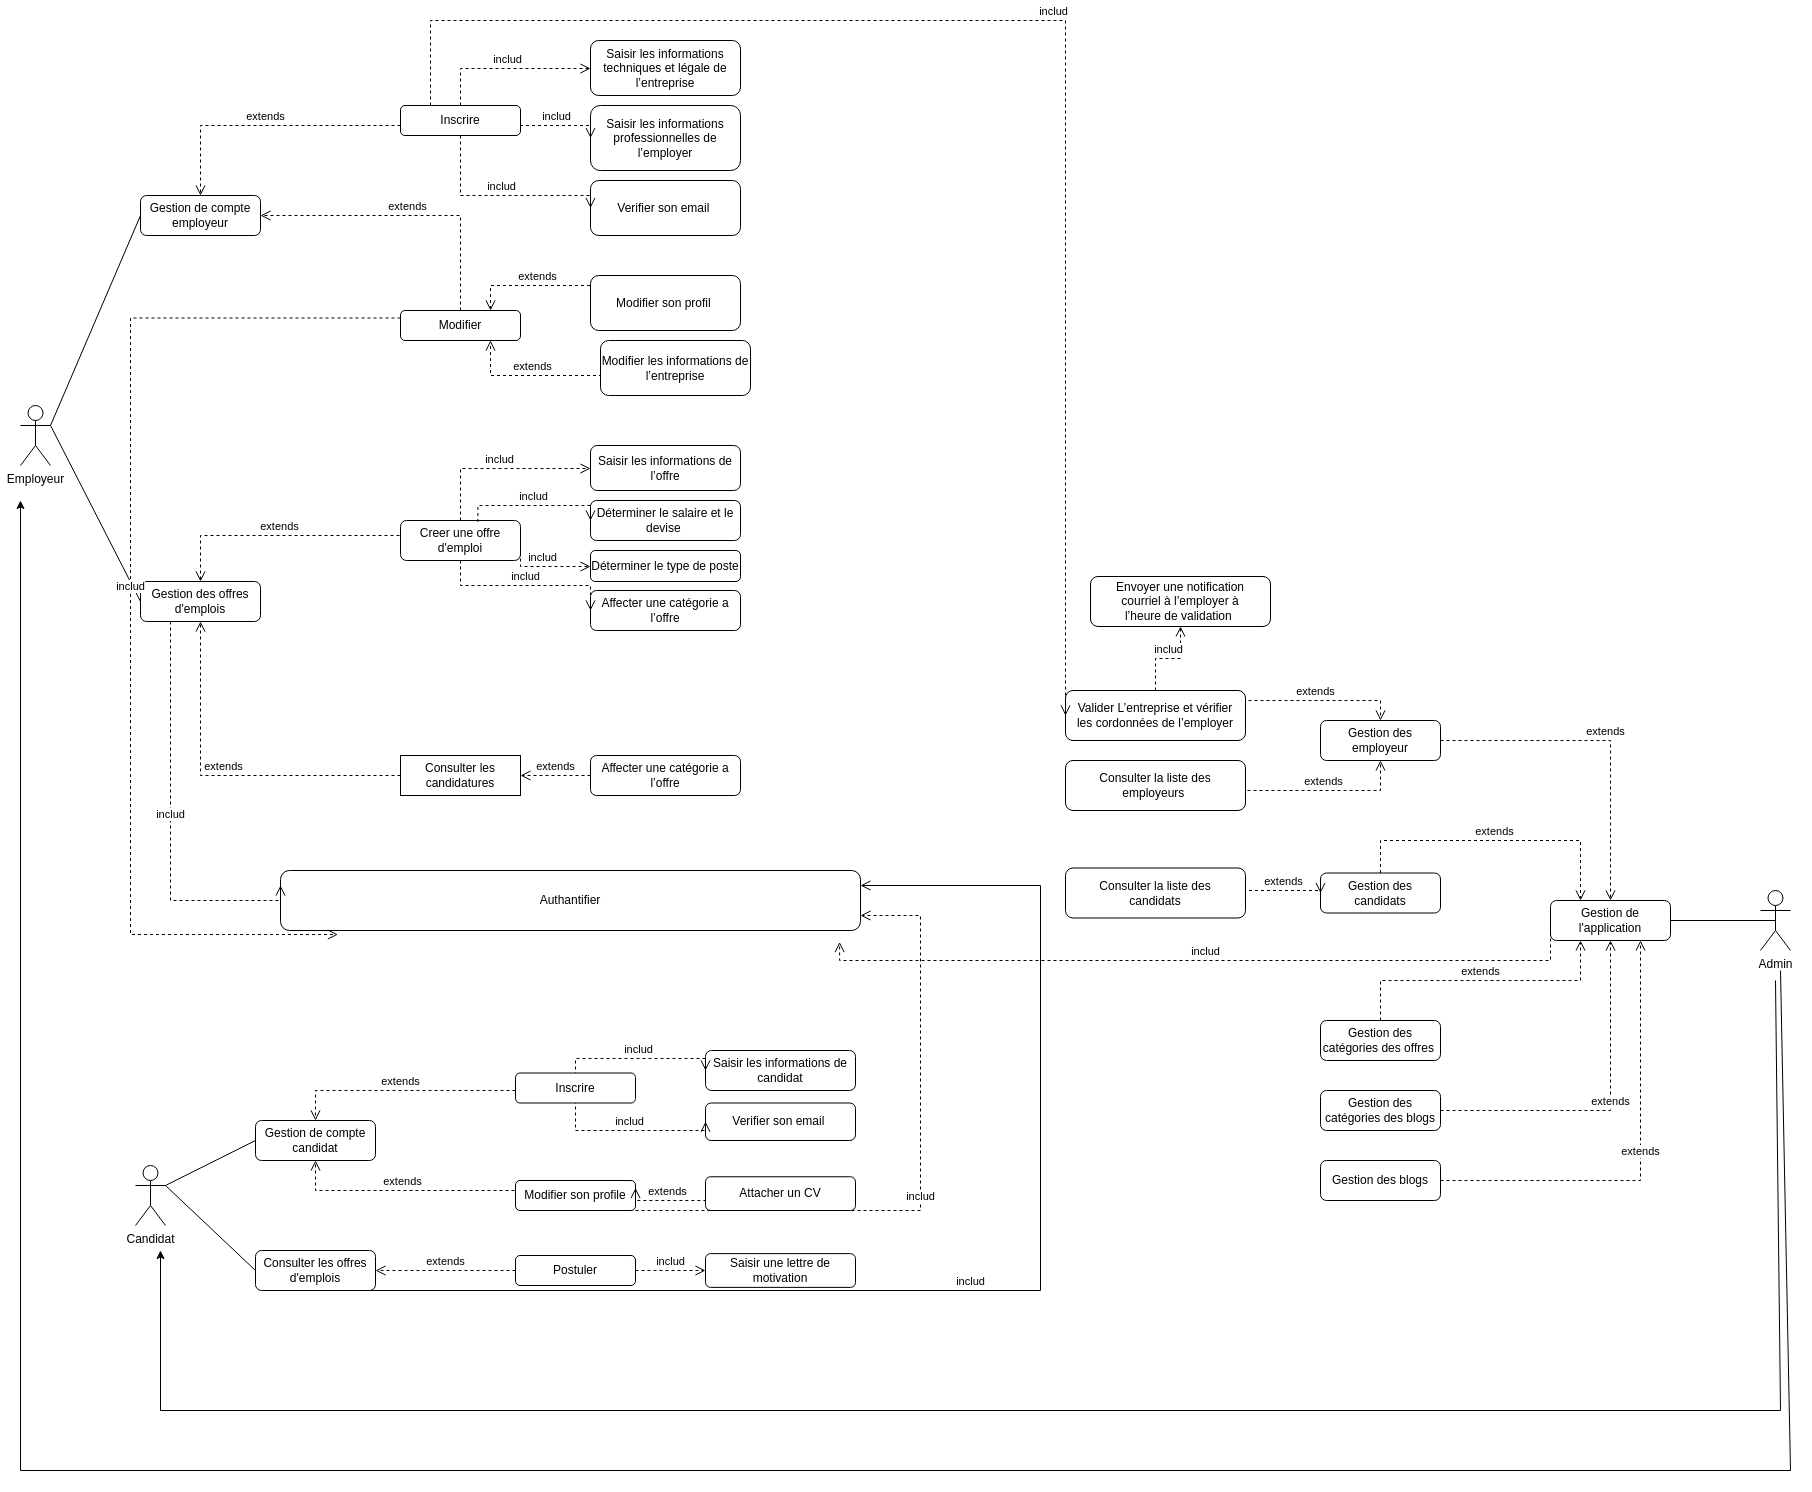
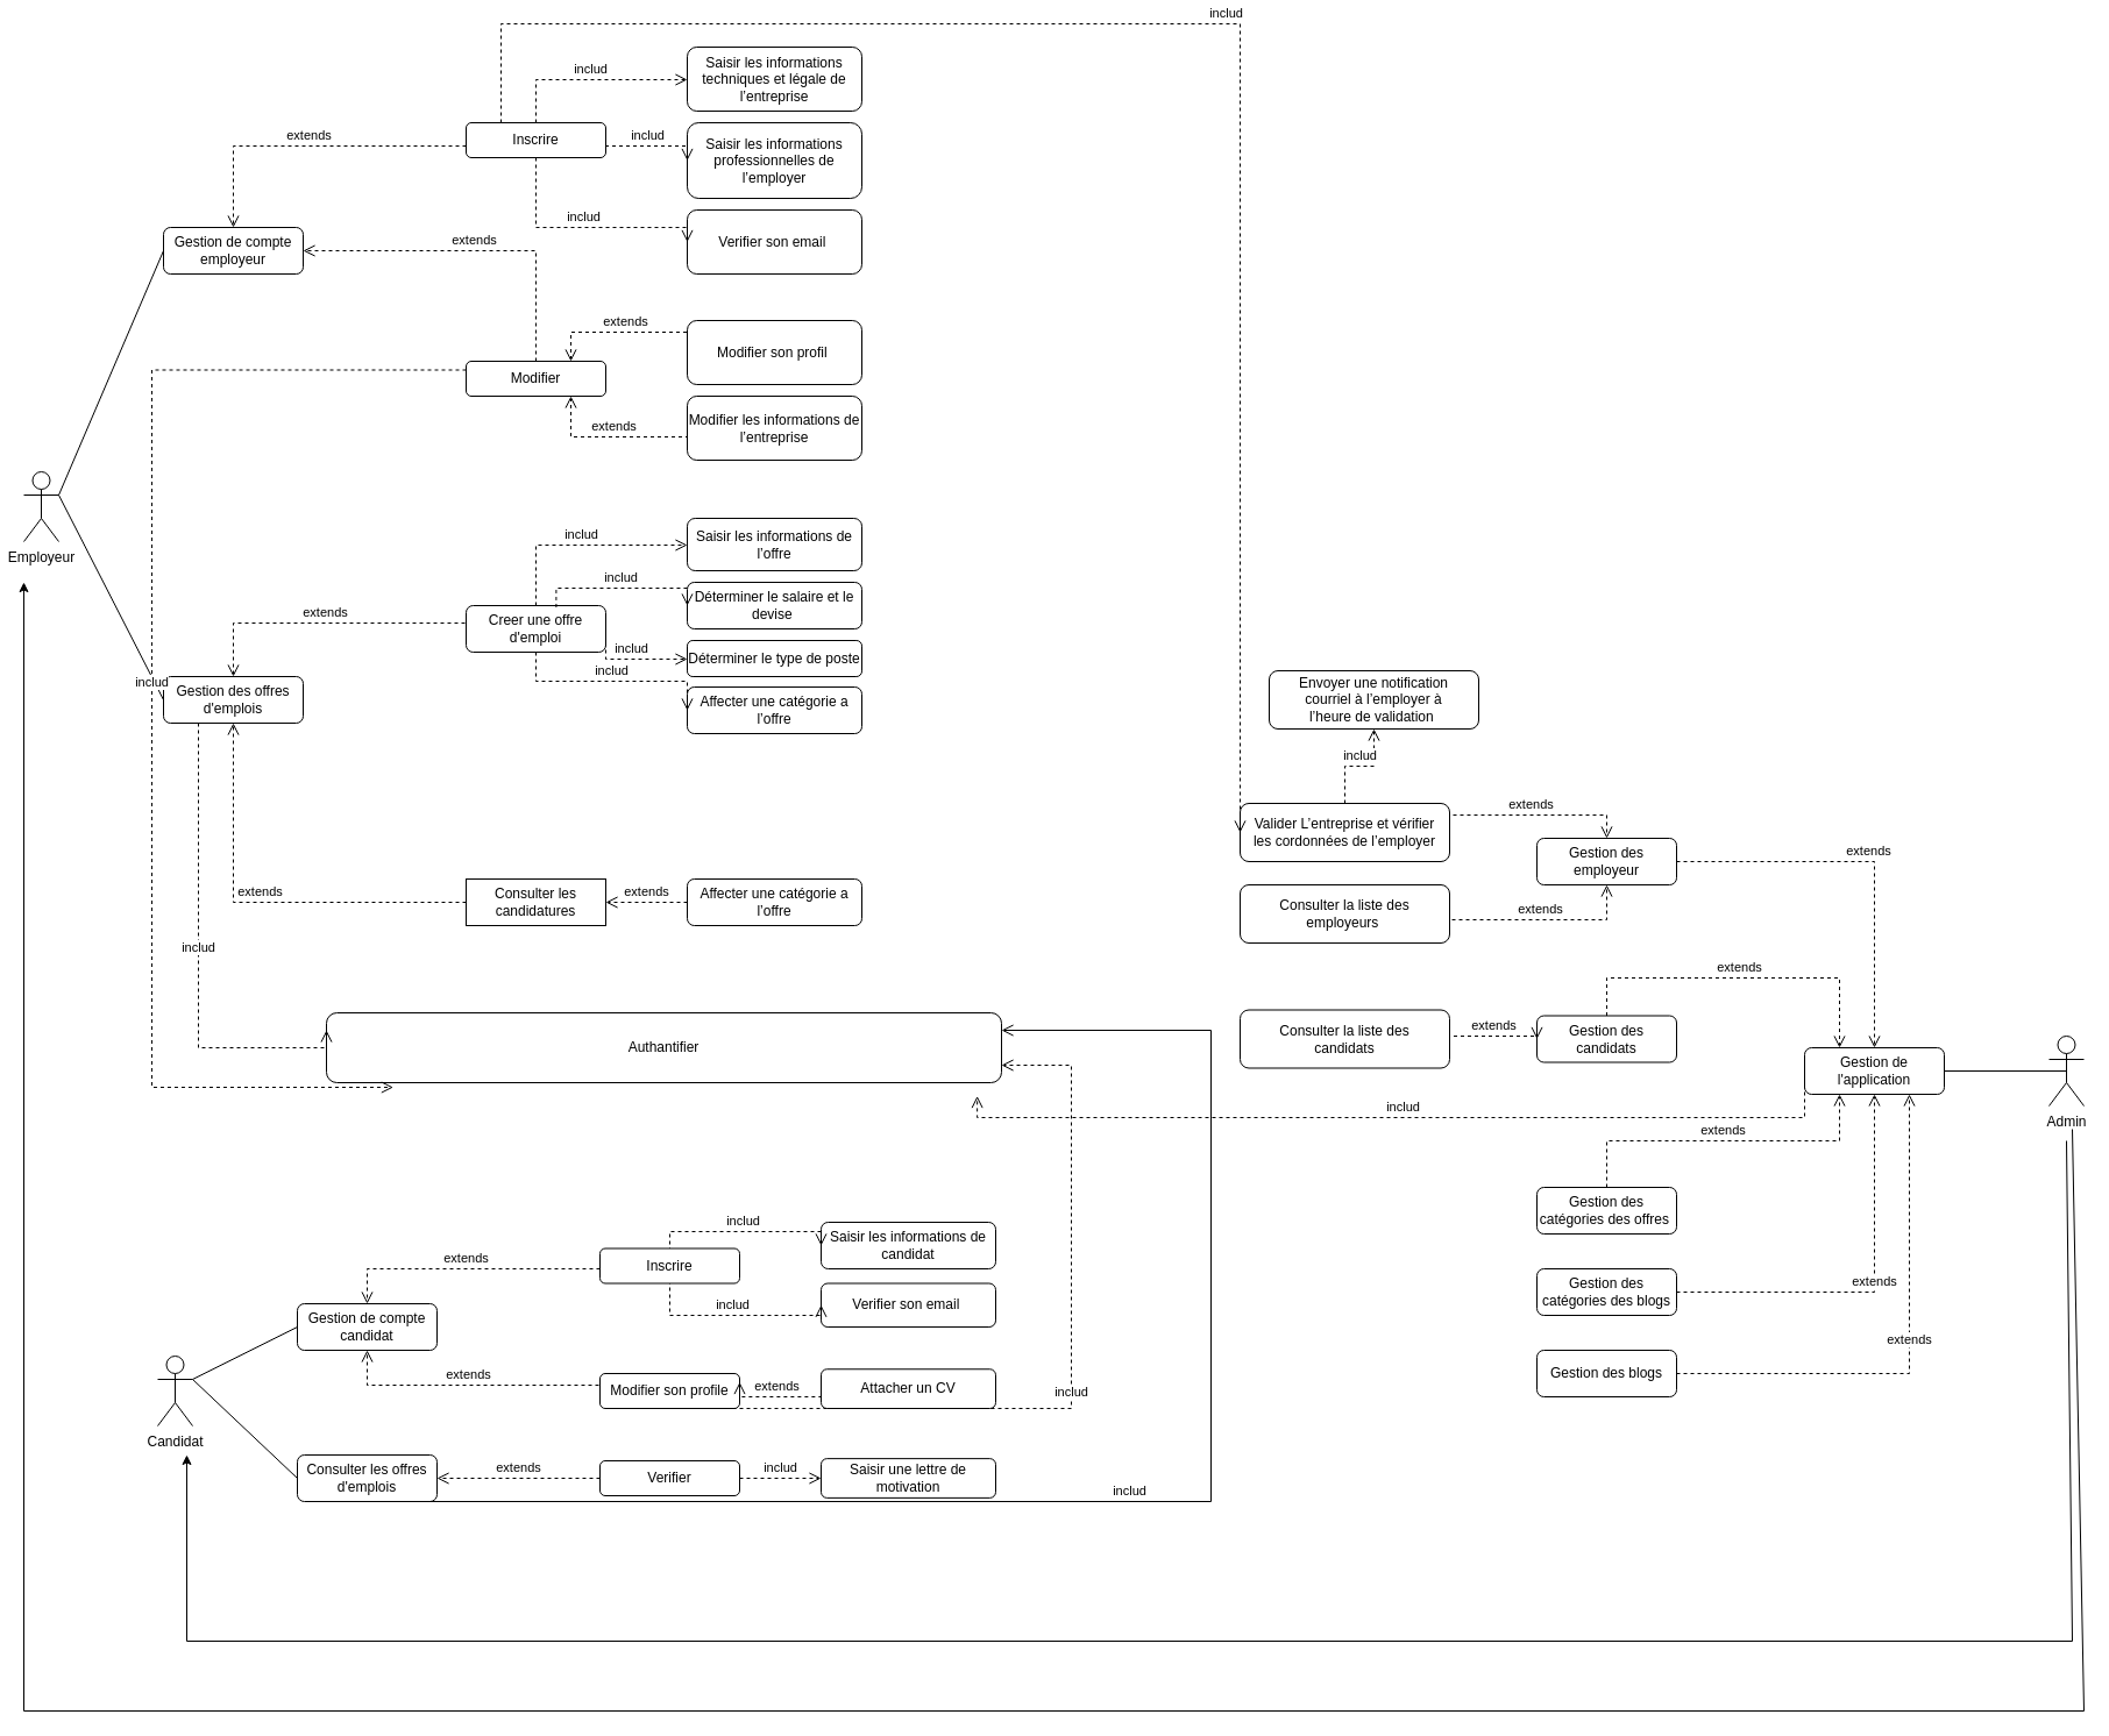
- <mxCell id="9" value="Modifier les informations de &lt;br/&gt;l’entreprise" style="rounded=1;whiteSpace=wrap;html=1;" vertex="1" parent="1"><mxGeometry x="600" y="340" width="150" height="55" as="geometry" /></mxCell>
+ <mxCell id="9" value="Modifier les informations de &lt;br/&gt;l’entreprise" style="rounded=1;whiteSpace=wrap;html=1;" vertex="1" parent="1"><mxGeometry x="590" y="340" width="150" height="55" as="geometry" /></mxCell>
- <mxCell id="48" value="Postuler" style="rounded=1;whiteSpace=wrap;html=1;" vertex="1" parent="1"><mxGeometry x="515" y="1255" width="120" height="30" as="geometry" /></mxCell>
+ <mxCell id="48" value="Verifier" style="rounded=1;whiteSpace=wrap;html=1;" vertex="1" parent="1"><mxGeometry x="515" y="1255" width="120" height="30" as="geometry" /></mxCell>
